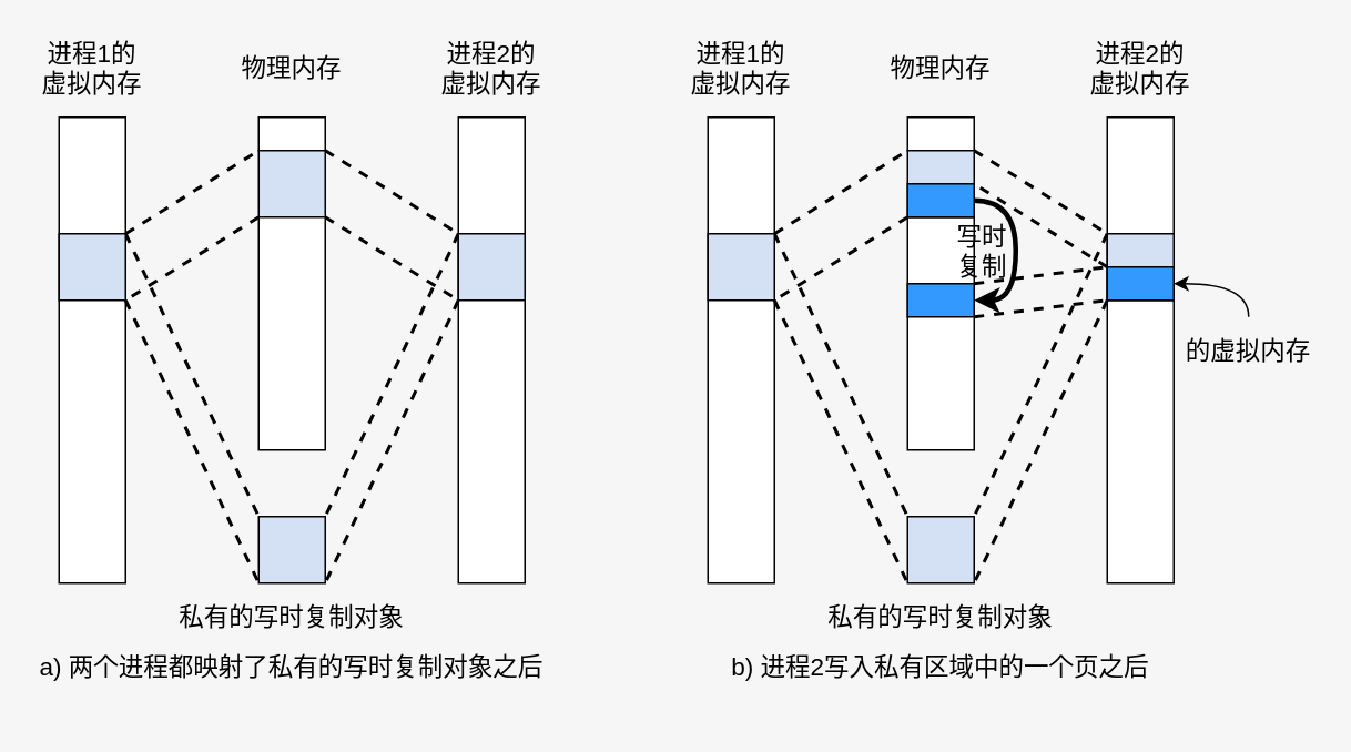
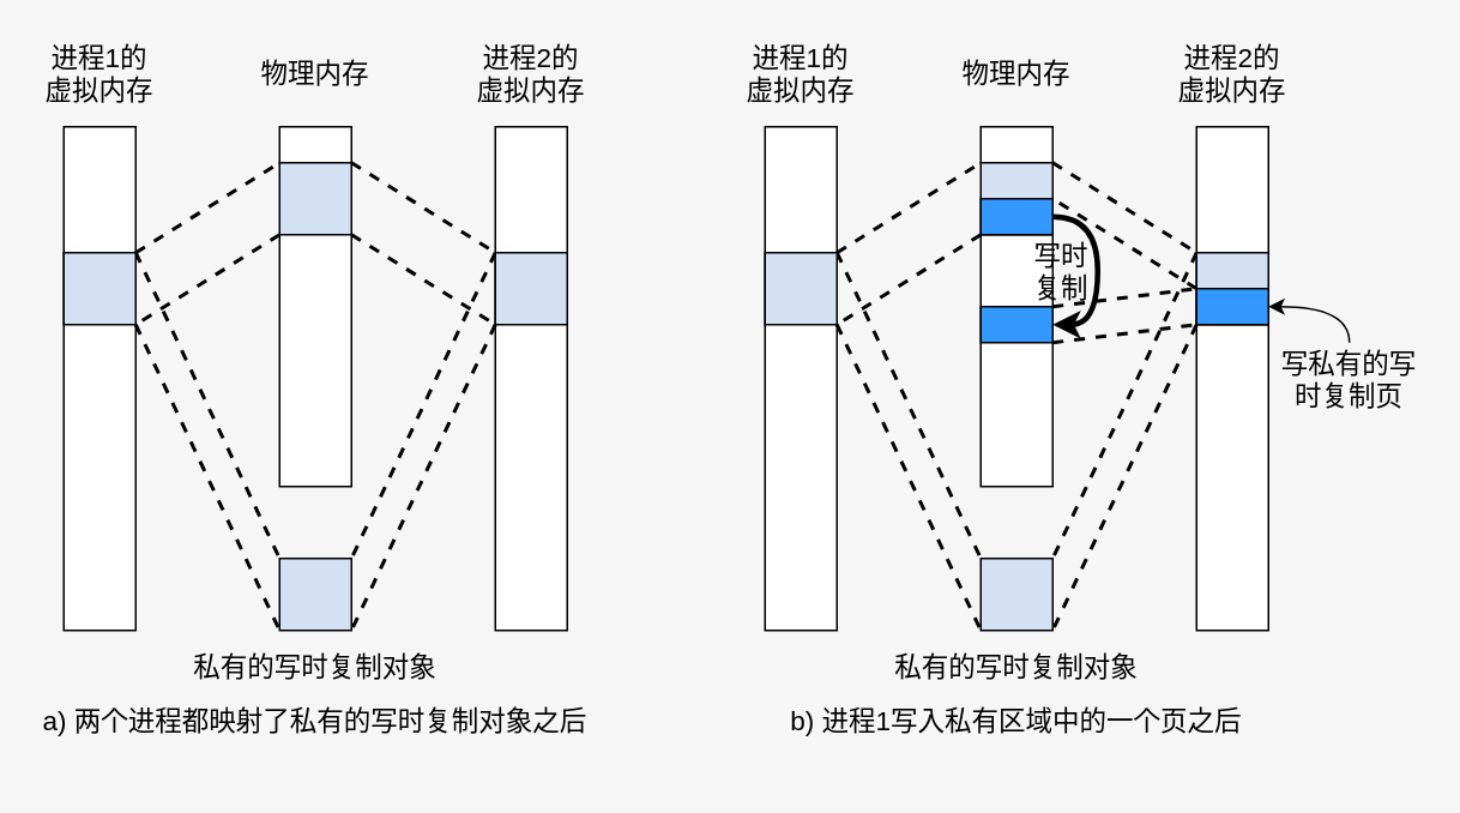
- <mxCell id="54" value="的虚拟内存" style="text;html=1;strokeColor=none;fillColor=none;align=center;verticalAlign=middle;whiteSpace=wrap;rounded=0;fontSize=15;" vertex="1" parent="24"><mxGeometry x="300" y="170" width="80" height="40" as="geometry" /></mxCell>
+ <mxCell id="54" value="写私有的写时复制页" style="text;html=1;strokeColor=none;fillColor=none;align=center;verticalAlign=middle;whiteSpace=wrap;rounded=0;fontSize=15;" vertex="1" parent="24"><mxGeometry x="300" y="170" width="80" height="40" as="geometry" /></mxCell>
- <mxCell id="41" value="b) 进程2写入私有区域中的一个页之后" style="text;html=1;strokeColor=none;fillColor=none;align=center;verticalAlign=middle;whiteSpace=wrap;rounded=0;fontSize=15;" vertex="1" parent="24"><mxGeometry y="360" width="310" height="40" as="geometry" /></mxCell>
+ <mxCell id="41" value="b) 进程1写入私有区域中的一个页之后" style="text;html=1;strokeColor=none;fillColor=none;align=center;verticalAlign=middle;whiteSpace=wrap;rounded=0;fontSize=15;" vertex="1" parent="24"><mxGeometry y="360" width="310" height="40" as="geometry" /></mxCell>
